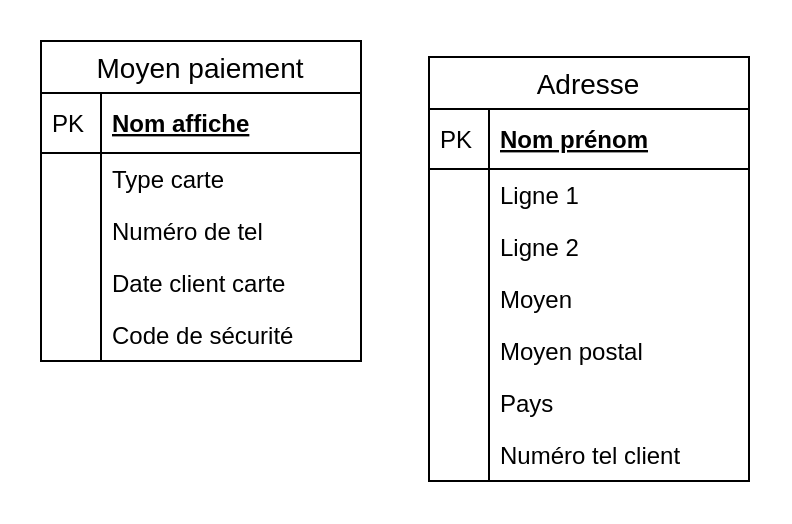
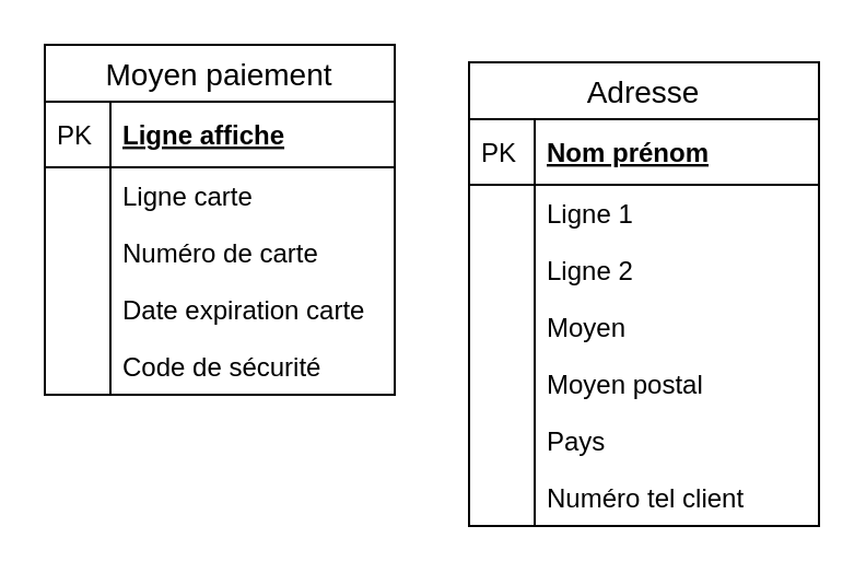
- <mxCell id="3" value="Nom affiche" style="shape=partialRectangle;top=0;left=0;right=0;bottom=1;align=left;verticalAlign=middle;fillColor=none;spacingLeft=34;spacingRight=4;overflow=hidden;rotatable=0;points=[[0,0.5],[1,0.5]];portConstraint=eastwest;dropTarget=0;fontStyle=5;fontSize=12;" parent="2" vertex="1"><mxGeometry y="26" width="160" height="30" as="geometry" /></mxCell>
+ <mxCell id="3" value="Ligne affiche" style="shape=partialRectangle;top=0;left=0;right=0;bottom=1;align=left;verticalAlign=middle;fillColor=none;spacingLeft=34;spacingRight=4;overflow=hidden;rotatable=0;points=[[0,0.5],[1,0.5]];portConstraint=eastwest;dropTarget=0;fontStyle=5;fontSize=12;" parent="2" vertex="1"><mxGeometry y="26" width="160" height="30" as="geometry" /></mxCell>
- <mxCell id="5" value="Type carte" style="shape=partialRectangle;top=0;left=0;right=0;bottom=0;align=left;verticalAlign=top;fillColor=none;spacingLeft=34;spacingRight=4;overflow=hidden;rotatable=0;points=[[0,0.5],[1,0.5]];portConstraint=eastwest;dropTarget=0;fontSize=12;" parent="2" vertex="1"><mxGeometry y="56" width="160" height="26" as="geometry" /></mxCell>
+ <mxCell id="5" value="Ligne carte" style="shape=partialRectangle;top=0;left=0;right=0;bottom=0;align=left;verticalAlign=top;fillColor=none;spacingLeft=34;spacingRight=4;overflow=hidden;rotatable=0;points=[[0,0.5],[1,0.5]];portConstraint=eastwest;dropTarget=0;fontSize=12;" parent="2" vertex="1"><mxGeometry y="56" width="160" height="26" as="geometry" /></mxCell>
- <mxCell id="7" value="Numéro de tel" style="shape=partialRectangle;top=0;left=0;right=0;bottom=0;align=left;verticalAlign=top;fillColor=none;spacingLeft=34;spacingRight=4;overflow=hidden;rotatable=0;points=[[0,0.5],[1,0.5]];portConstraint=eastwest;dropTarget=0;fontSize=12;" parent="2" vertex="1"><mxGeometry y="82" width="160" height="26" as="geometry" /></mxCell>
+ <mxCell id="7" value="Numéro de carte" style="shape=partialRectangle;top=0;left=0;right=0;bottom=0;align=left;verticalAlign=top;fillColor=none;spacingLeft=34;spacingRight=4;overflow=hidden;rotatable=0;points=[[0,0.5],[1,0.5]];portConstraint=eastwest;dropTarget=0;fontSize=12;" parent="2" vertex="1"><mxGeometry y="82" width="160" height="26" as="geometry" /></mxCell>
- <mxCell id="9" value="Date client carte" style="shape=partialRectangle;top=0;left=0;right=0;bottom=0;align=left;verticalAlign=top;fillColor=none;spacingLeft=34;spacingRight=4;overflow=hidden;rotatable=0;points=[[0,0.5],[1,0.5]];portConstraint=eastwest;dropTarget=0;fontSize=12;" parent="2" vertex="1"><mxGeometry y="108" width="160" height="26" as="geometry" /></mxCell>
+ <mxCell id="9" value="Date expiration carte" style="shape=partialRectangle;top=0;left=0;right=0;bottom=0;align=left;verticalAlign=top;fillColor=none;spacingLeft=34;spacingRight=4;overflow=hidden;rotatable=0;points=[[0,0.5],[1,0.5]];portConstraint=eastwest;dropTarget=0;fontSize=12;" parent="2" vertex="1"><mxGeometry y="108" width="160" height="26" as="geometry" /></mxCell>
